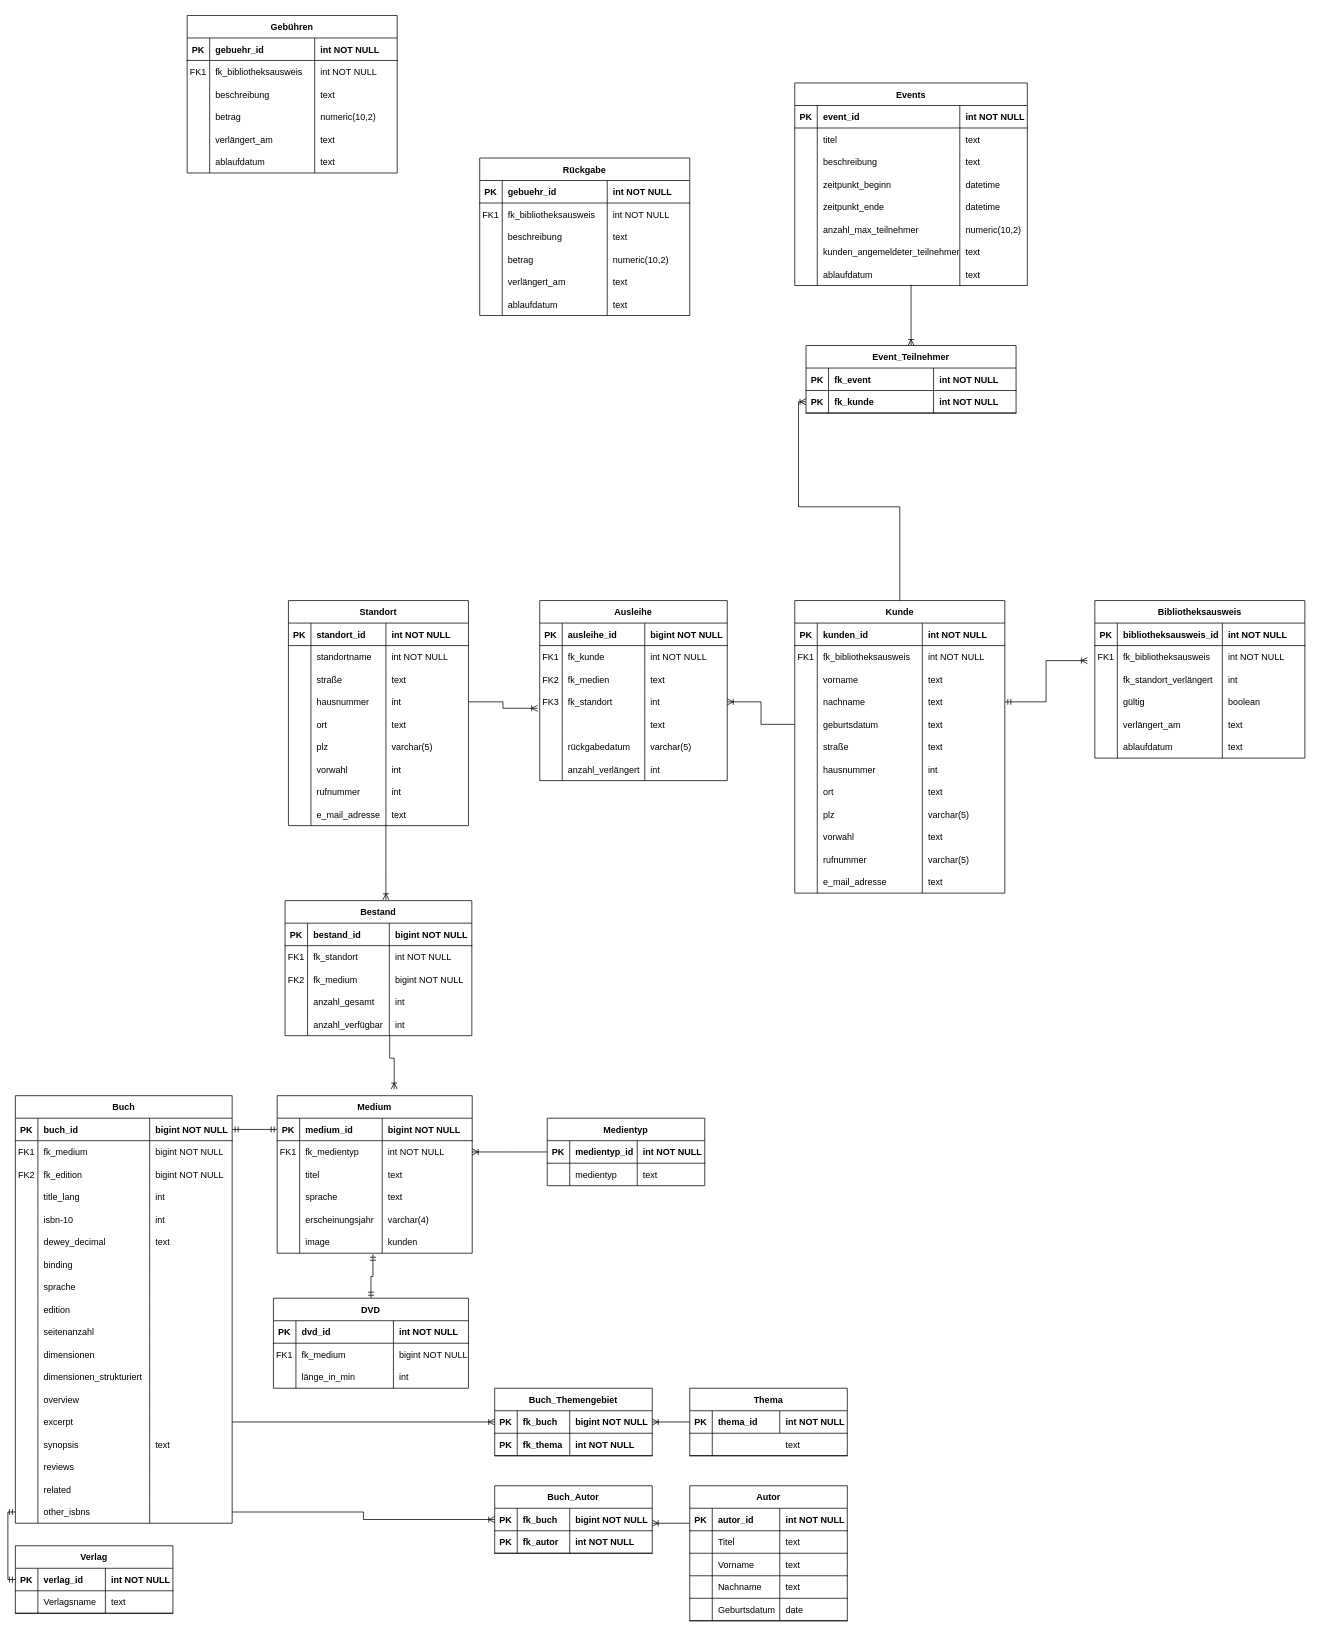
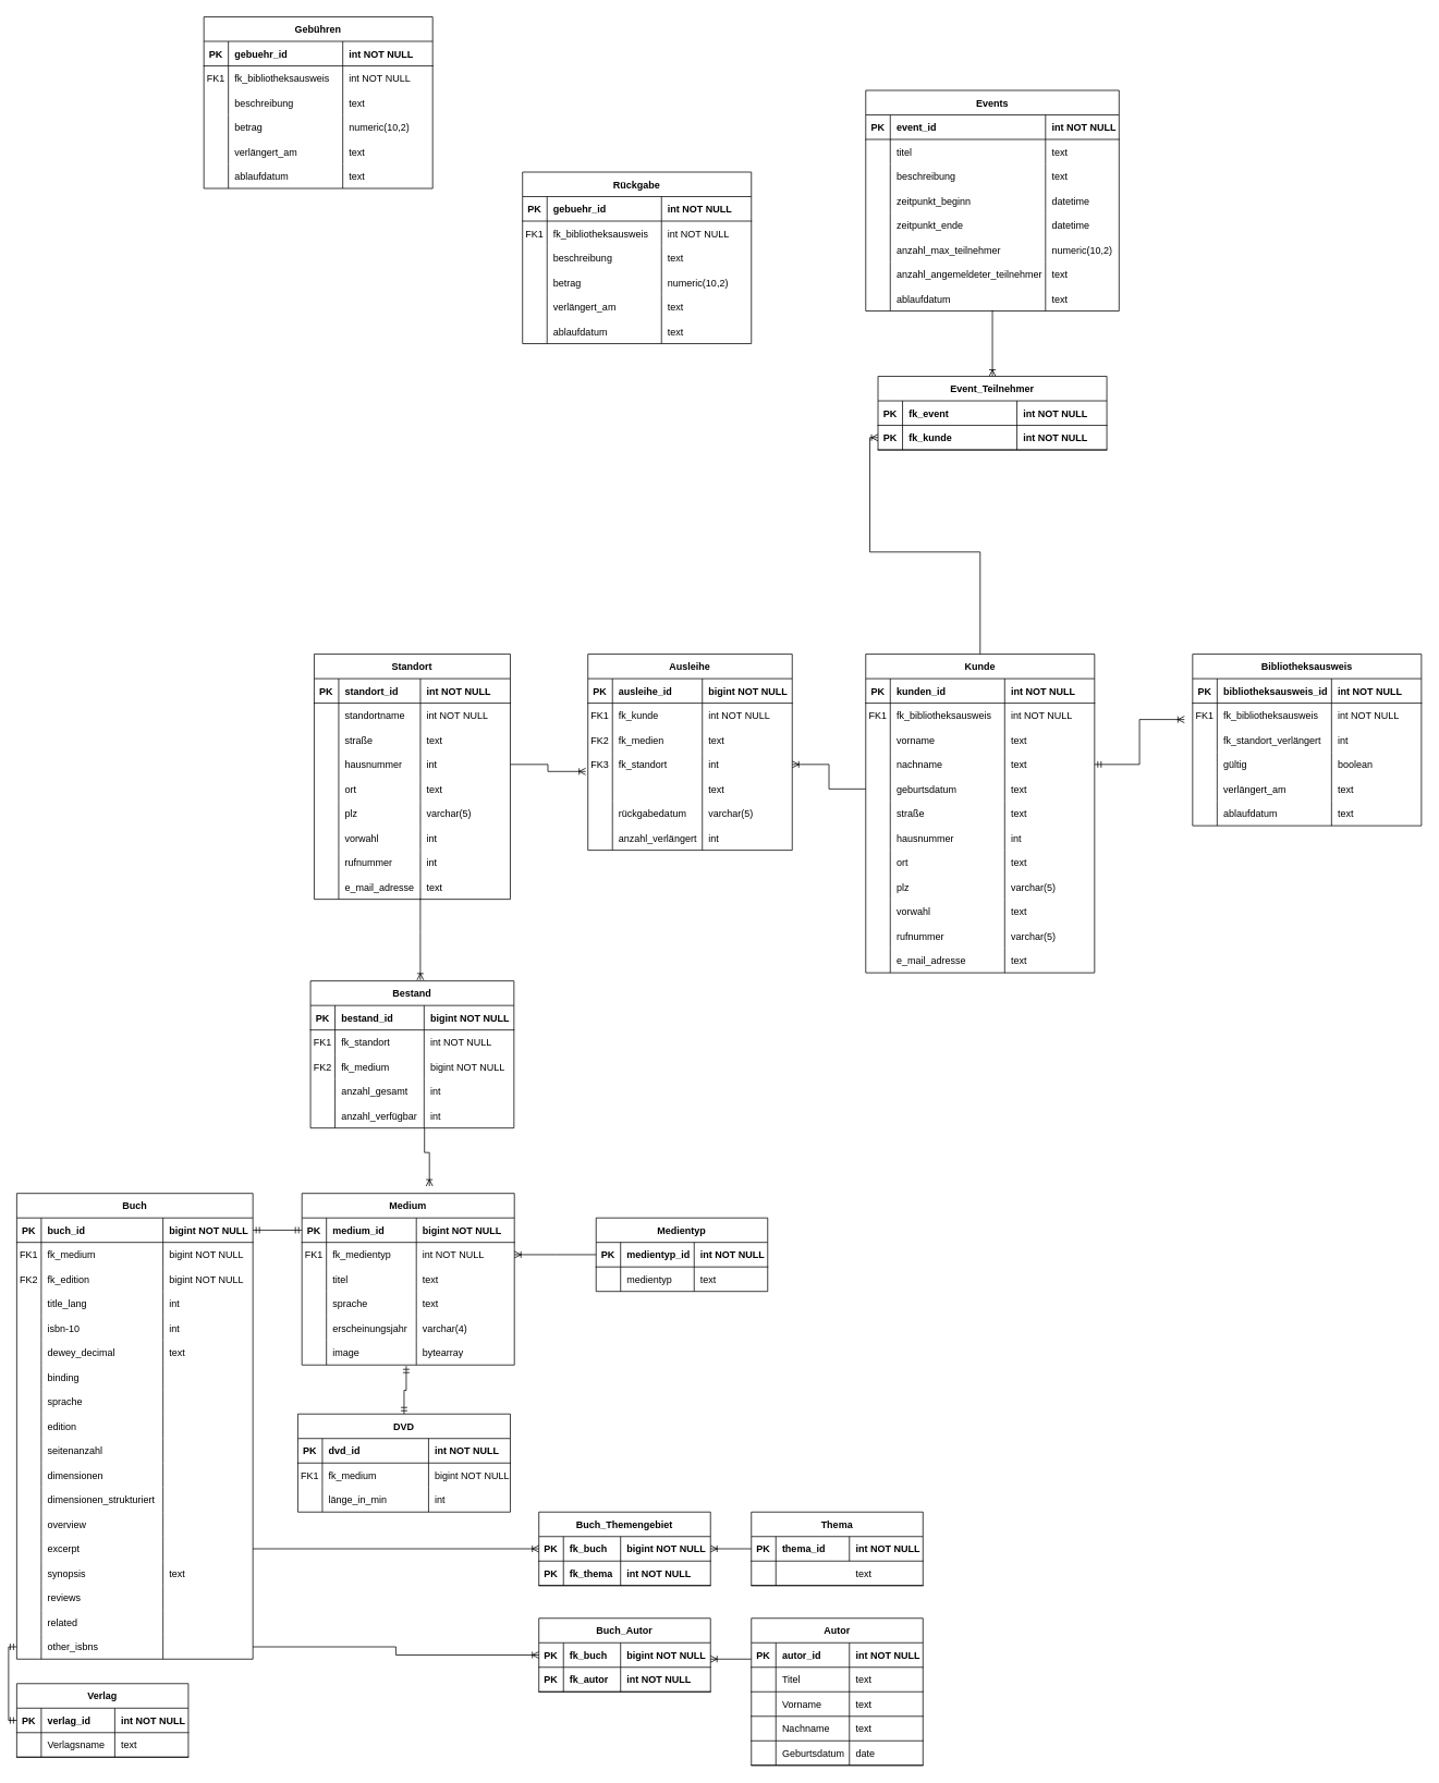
- <mxCell id="403" value="kunden_angemeldeter_teilnehmer" style="shape=partialRectangle;overflow=hidden;connectable=0;fillColor=none;top=0;left=0;bottom=0;right=0;align=left;spacingLeft=6;" vertex="1" parent="401"><mxGeometry x="30" width="190" height="30" as="geometry"><mxRectangle width="190" height="30" as="alternateBounds" /></mxGeometry></mxCell>
+ <mxCell id="403" value="anzahl_angemeldeter_teilnehmer" style="shape=partialRectangle;overflow=hidden;connectable=0;fillColor=none;top=0;left=0;bottom=0;right=0;align=left;spacingLeft=6;" vertex="1" parent="401"><mxGeometry x="30" width="190" height="30" as="geometry"><mxRectangle width="190" height="30" as="alternateBounds" /></mxGeometry></mxCell>
- <mxCell id="63" value="kunden" style="shape=partialRectangle;overflow=hidden;connectable=0;fillColor=none;top=0;left=0;bottom=0;right=0;align=left;spacingLeft=6;" parent="60" vertex="1"><mxGeometry x="140" width="120" height="30" as="geometry"><mxRectangle width="120" height="30" as="alternateBounds" /></mxGeometry></mxCell>
+ <mxCell id="63" value="bytearray" style="shape=partialRectangle;overflow=hidden;connectable=0;fillColor=none;top=0;left=0;bottom=0;right=0;align=left;spacingLeft=6;" parent="60" vertex="1"><mxGeometry x="140" width="120" height="30" as="geometry"><mxRectangle width="120" height="30" as="alternateBounds" /></mxGeometry></mxCell>
